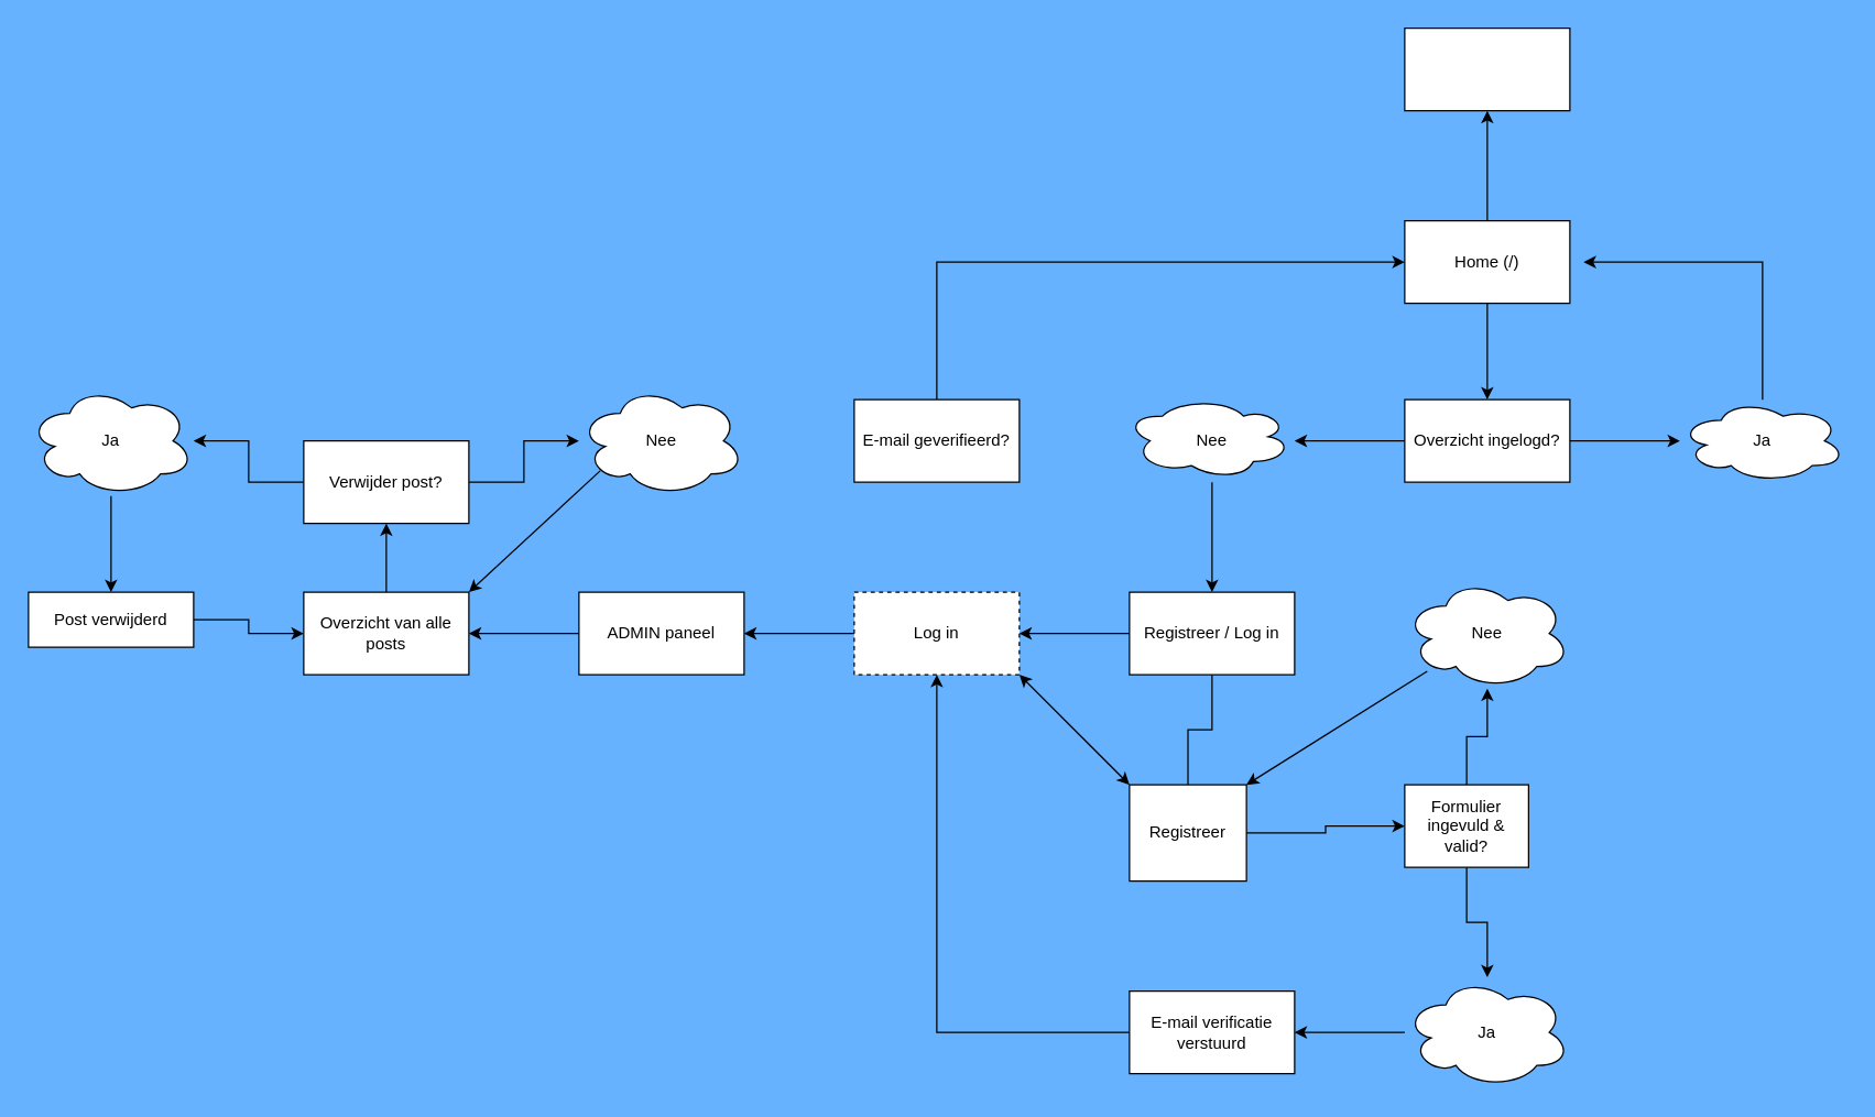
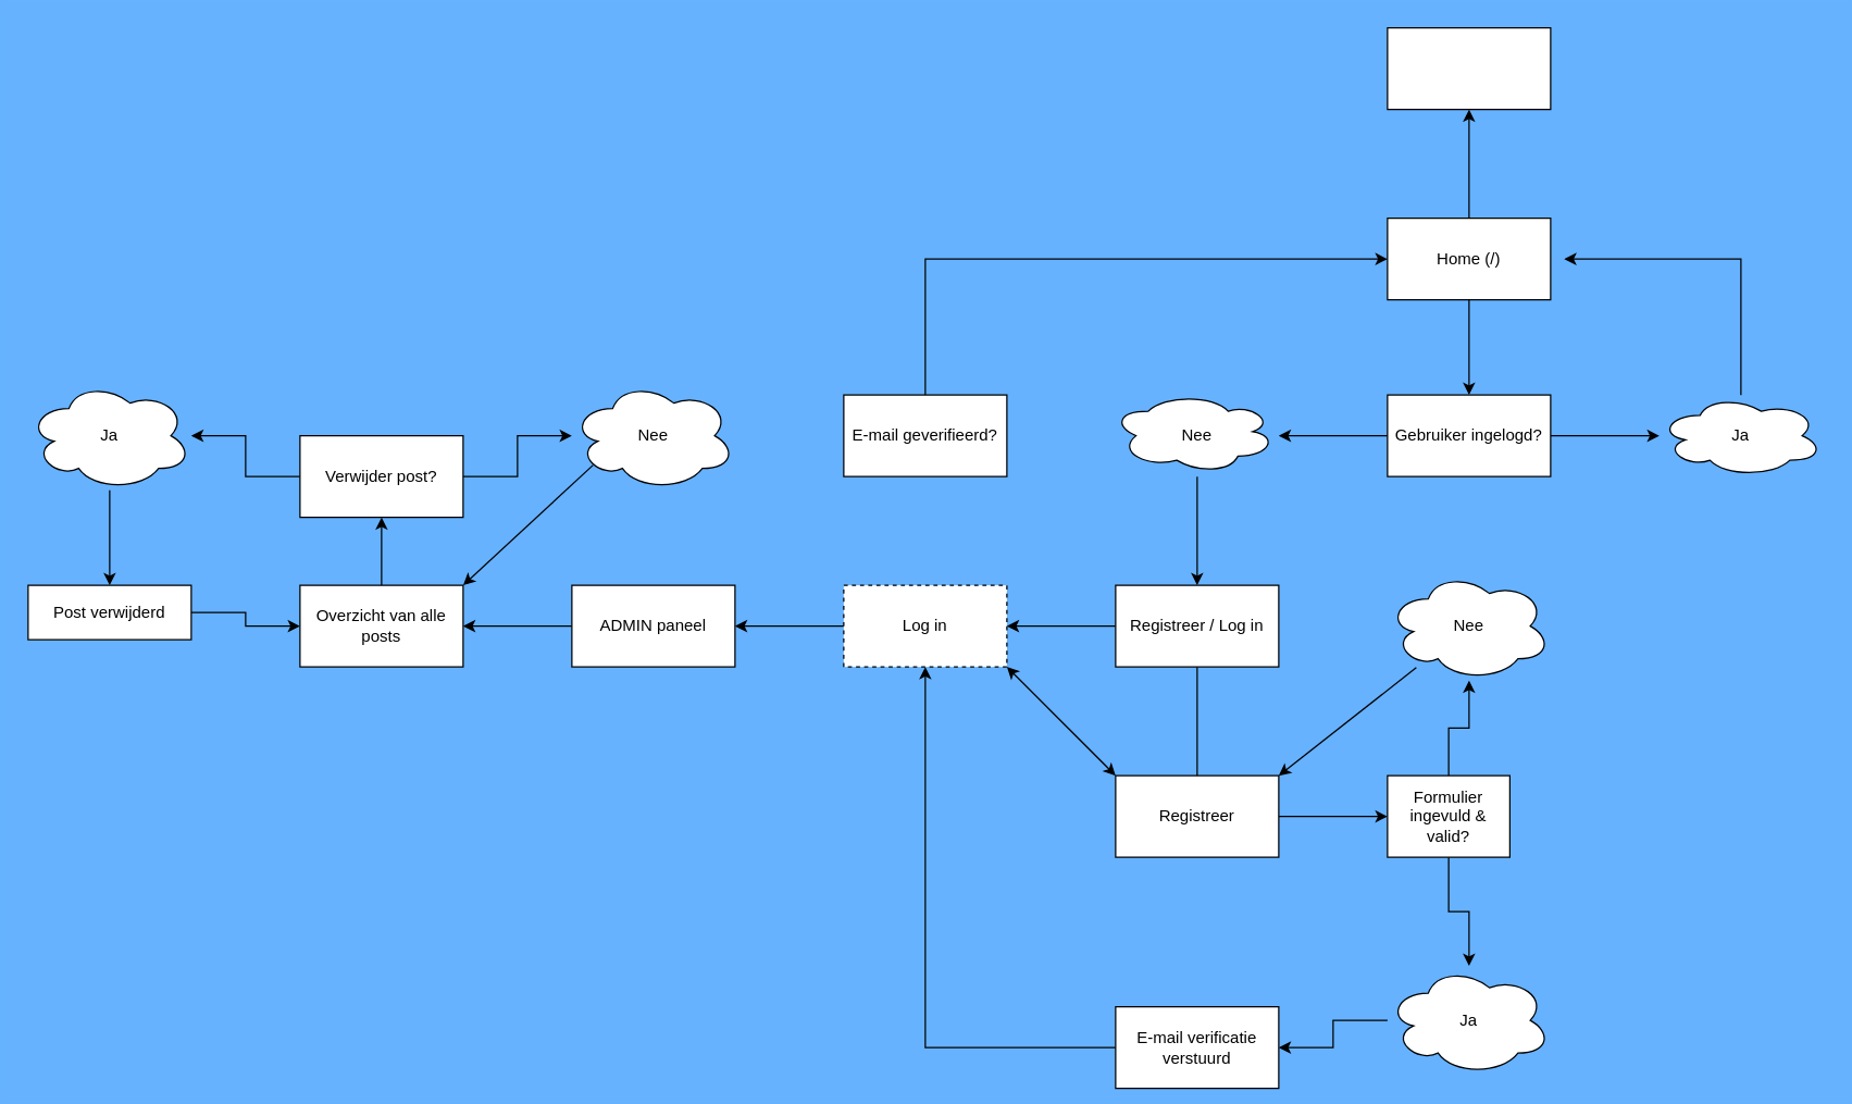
- <mxCell id="7" value="Overzicht ingelogd?" style="rounded=0;whiteSpace=wrap;html=1;" vertex="1" parent="1"><mxGeometry x="1020" y="290" width="120" height="60" as="geometry" /></mxCell>
+ <mxCell id="7" value="Gebruiker ingelogd?" style="rounded=0;whiteSpace=wrap;html=1;" vertex="1" parent="1"><mxGeometry x="1020" y="290" width="120" height="60" as="geometry" /></mxCell>
- <mxCell id="17" value="Registreer" style="rounded=0;whiteSpace=wrap;html=1;" vertex="1" parent="1"><mxGeometry x="820" y="570" width="85" height="70" as="geometry" /></mxCell>
+ <mxCell id="17" value="Registreer" style="rounded=0;whiteSpace=wrap;html=1;" vertex="1" parent="1"><mxGeometry x="820" y="570" width="120" height="60" as="geometry" /></mxCell>
- <mxCell id="28" value="E-mail verificatie verstuurd" style="whiteSpace=wrap;html=1;rounded=0;gradientColor=none;glass=0;shadow=0;" vertex="1" parent="1"><mxGeometry x="820" y="720" width="120" height="60" as="geometry" /></mxCell>
+ <mxCell id="28" value="E-mail verificatie verstuurd" style="whiteSpace=wrap;html=1;rounded=0;gradientColor=none;glass=0;shadow=0;" vertex="1" parent="1"><mxGeometry x="820" y="740" width="120" height="60" as="geometry" /></mxCell>
